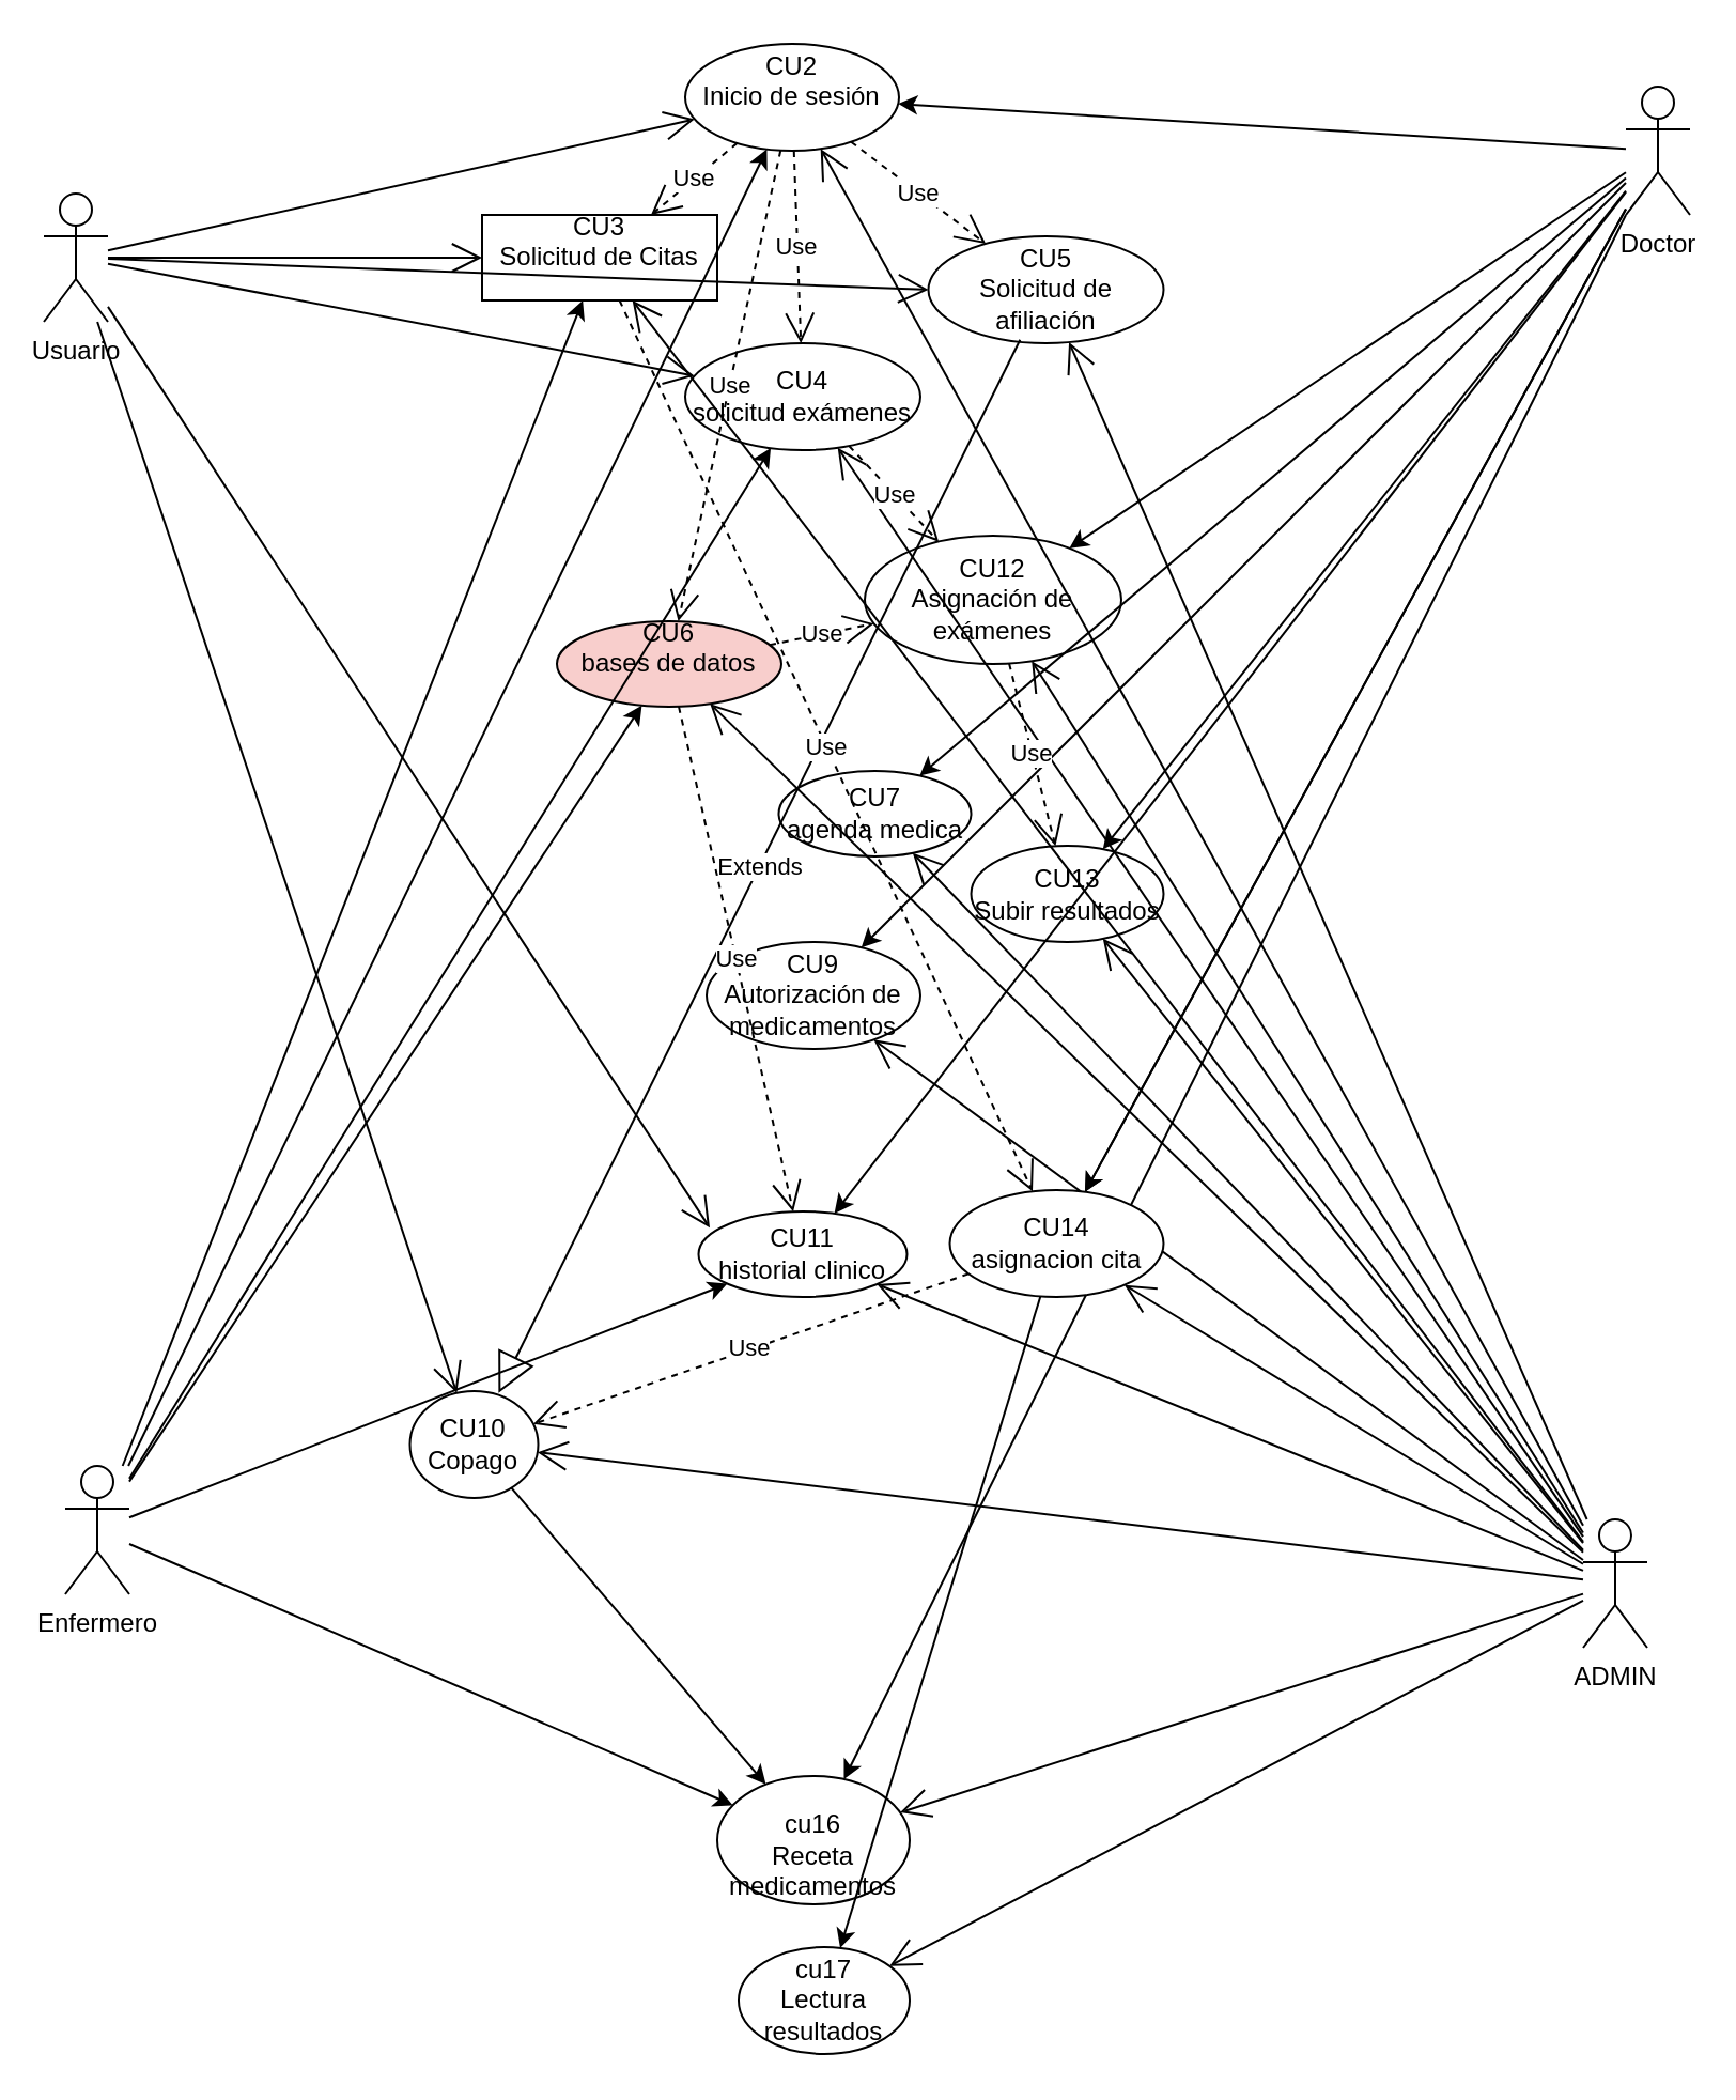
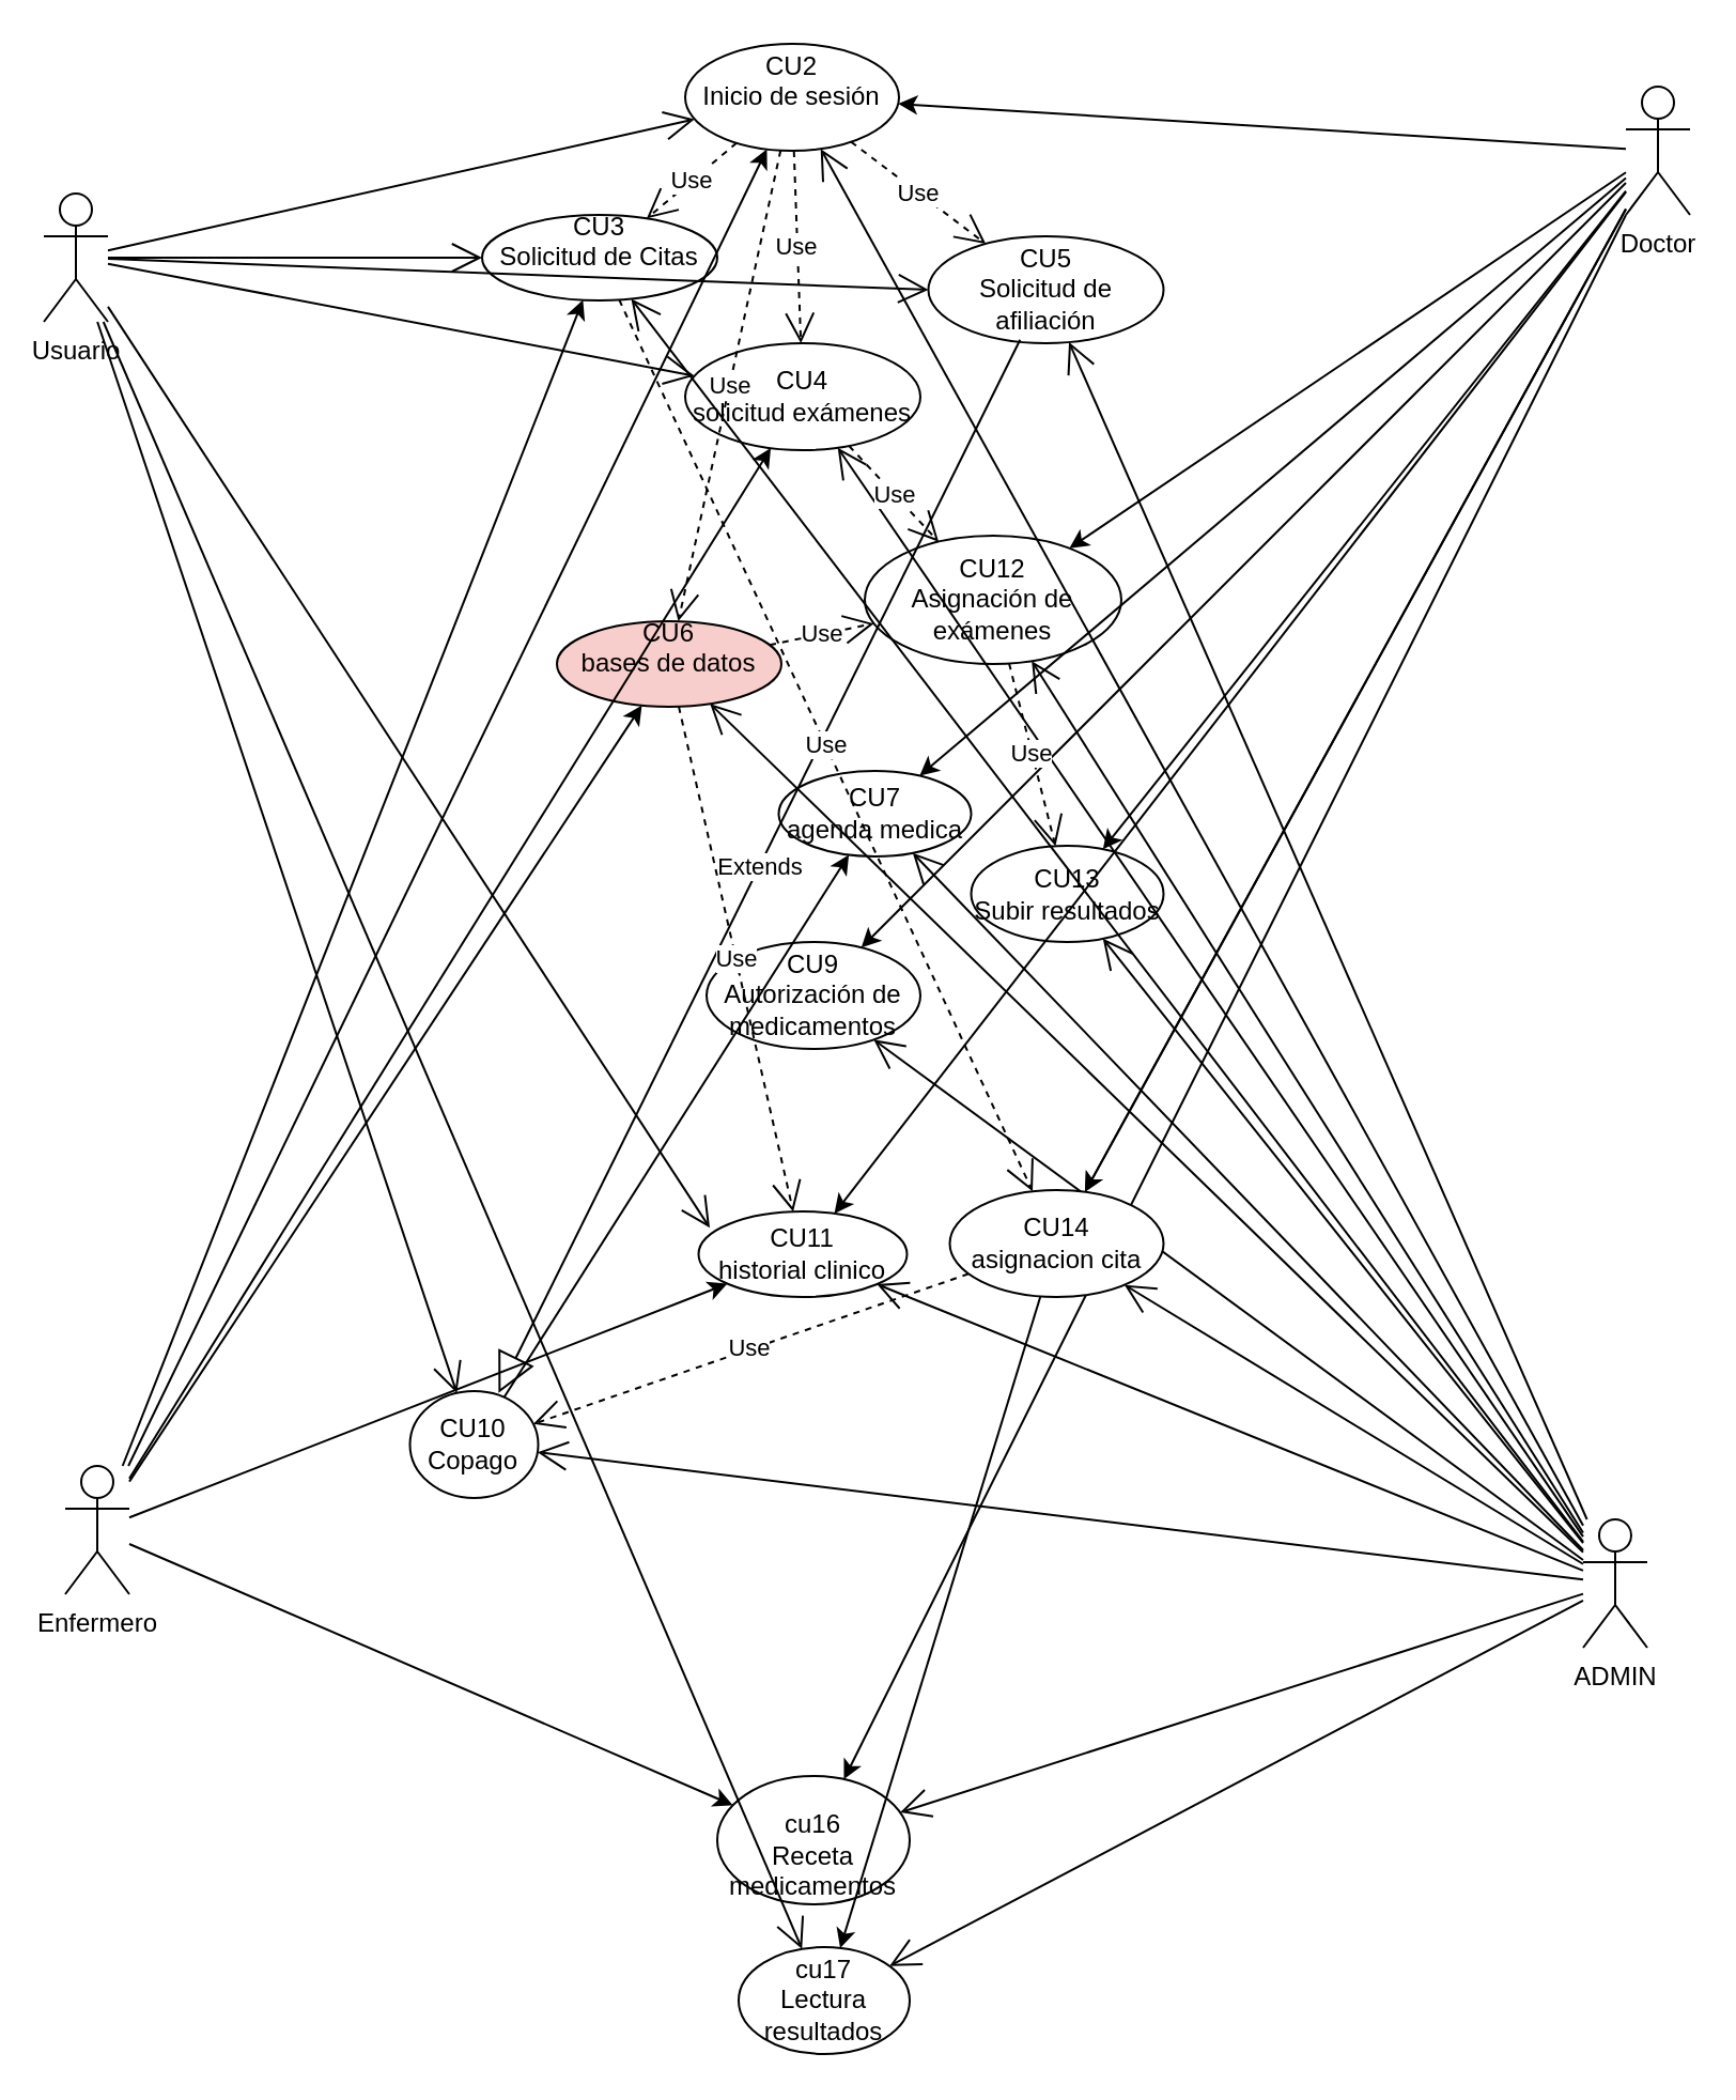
- <mxCell id="3" value="&lt;div&gt;&lt;font style=&quot;vertical-align: inherit;&quot;&gt;&lt;font style=&quot;vertical-align: inherit;&quot;&gt;&lt;font style=&quot;vertical-align: inherit;&quot;&gt;&lt;font style=&quot;vertical-align: inherit;&quot;&gt;CU3&lt;/font&gt;&lt;/font&gt;&lt;/font&gt;&lt;/font&gt;&lt;/div&gt;&lt;font style=&quot;vertical-align: inherit;&quot;&gt;&lt;font style=&quot;vertical-align: inherit;&quot;&gt;Solicitud de Citas&lt;/font&gt;&lt;/font&gt;&lt;div&gt;&lt;br&gt;&lt;/div&gt;" style="whiteSpace=wrap;html=1;rounded=0;" vertex="1" parent="1"><mxGeometry x="225" y="100" width="110" height="40" as="geometry" /></mxCell>
+ <mxCell id="3" value="&lt;div&gt;&lt;font style=&quot;vertical-align: inherit;&quot;&gt;&lt;font style=&quot;vertical-align: inherit;&quot;&gt;&lt;font style=&quot;vertical-align: inherit;&quot;&gt;&lt;font style=&quot;vertical-align: inherit;&quot;&gt;CU3&lt;/font&gt;&lt;/font&gt;&lt;/font&gt;&lt;/font&gt;&lt;/div&gt;&lt;font style=&quot;vertical-align: inherit;&quot;&gt;&lt;font style=&quot;vertical-align: inherit;&quot;&gt;Solicitud de Citas&lt;/font&gt;&lt;/font&gt;&lt;div&gt;&lt;br&gt;&lt;/div&gt;" style="ellipse;whiteSpace=wrap;html=1;" vertex="1" parent="1"><mxGeometry x="225" y="100" width="110" height="40" as="geometry" /></mxCell>
+ <mxCell id="24" value="" style="endArrow=open;endFill=1;endSize=12;html=1;rounded=0;" edge="1" parent="1" source="15" target="12"><mxGeometry width="160" relative="1" as="geometry"><mxPoint x="80" y="520" as="sourcePoint" /><mxPoint x="240" y="520" as="targetPoint" /></mxGeometry></mxCell>
- <mxCell id="45" value="" style="endArrow=classic;html=1;rounded=0;" edge="1" parent="1" source="61" target="10"><mxGeometry width="50" height="50" relative="1" as="geometry"><mxPoint x="190" y="670" as="sourcePoint" /><mxPoint x="240" y="620" as="targetPoint" /></mxGeometry></mxCell>
+ <mxCell id="45" value="" style="endArrow=classic;html=1;rounded=0;" edge="1" parent="1" source="61" target="8"><mxGeometry width="50" height="50" relative="1" as="geometry"><mxPoint x="190" y="670" as="sourcePoint" /><mxPoint x="240" y="620" as="targetPoint" /></mxGeometry></mxCell>
